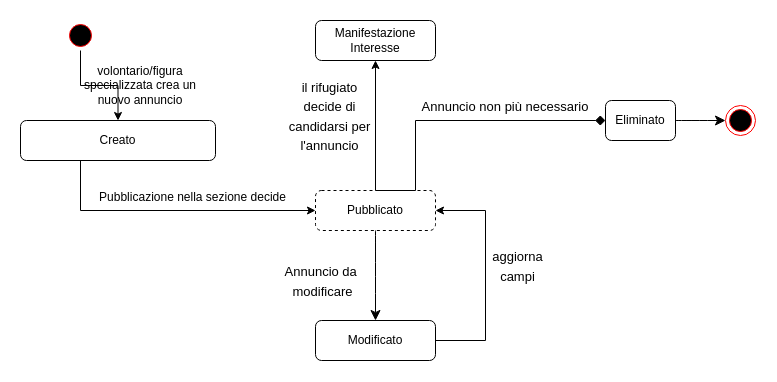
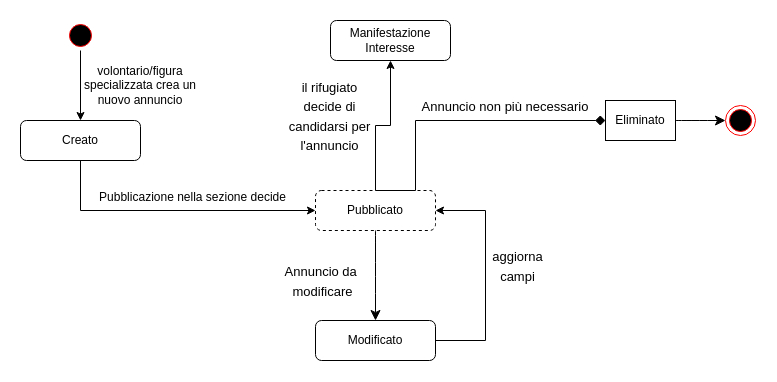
- <mxCell id="20" value="Manifestazione Interesse" style="rounded=1;whiteSpace=wrap;html=1;" vertex="1" parent="1"><mxGeometry x="315" y="20" width="120" height="40" as="geometry" /></mxCell>
+ <mxCell id="20" value="Manifestazione Interesse" style="rounded=1;whiteSpace=wrap;html=1;" vertex="1" parent="1"><mxGeometry x="330" y="20" width="120" height="40" as="geometry" /></mxCell>
- <mxCell id="12" value="Eliminato" style="rounded=1;whiteSpace=wrap;html=1;" vertex="1" parent="1"><mxGeometry x="605" y="100" width="70" height="40" as="geometry" /></mxCell>
+ <mxCell id="12" value="Eliminato" style="whiteSpace=wrap;html=1;rounded=0;" vertex="1" parent="1"><mxGeometry x="605" y="100" width="70" height="40" as="geometry" /></mxCell>
- <mxCell id="6" value="Creato" style="rounded=1;whiteSpace=wrap;html=1;" vertex="1" parent="1"><mxGeometry x="20" y="120" width="195" height="40" as="geometry" /></mxCell>
+ <mxCell id="6" value="Creato" style="rounded=1;whiteSpace=wrap;html=1;" vertex="1" parent="1"><mxGeometry x="20" y="120" width="120" height="40" as="geometry" /></mxCell>
